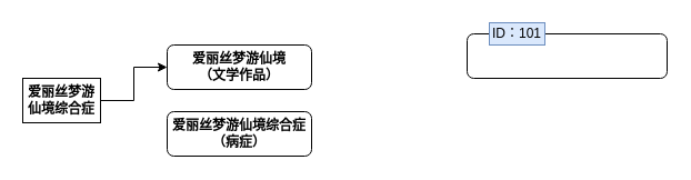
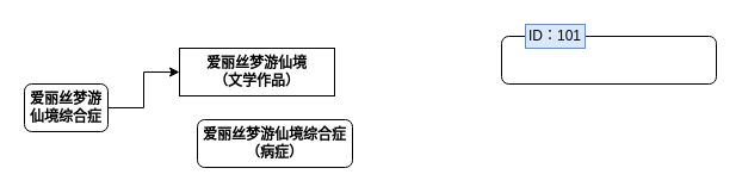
- <mxCell id="4" value="爱丽丝梦游仙境&lt;br&gt;（文学作品）" style="rounded=1;whiteSpace=wrap;html=1;fontStyle=1" vertex="1" parent="1"><mxGeometry x="150" y="40" width="130" height="40" as="geometry" /></mxCell>
+ <mxCell id="4" value="爱丽丝梦游仙境&lt;br&gt;（文学作品）" style="whiteSpace=wrap;html=1;fontStyle=1;rounded=0;" vertex="1" parent="1"><mxGeometry x="150" y="40" width="130" height="40" as="geometry" /></mxCell>
- <mxCell id="3" value="爱丽丝梦游仙境综合症" style="whiteSpace=wrap;html=1;fontStyle=1;rounded=0;" vertex="1" parent="1"><mxGeometry x="20" y="70" width="70" height="40" as="geometry" /></mxCell>
+ <mxCell id="3" value="爱丽丝梦游仙境综合症" style="rounded=1;whiteSpace=wrap;html=1;fontStyle=1" vertex="1" parent="1"><mxGeometry x="20" y="70" width="70" height="40" as="geometry" /></mxCell>
- <mxCell id="5" value="爱丽丝梦游仙境综合症&lt;br&gt;（病症）" style="rounded=1;whiteSpace=wrap;html=1;fontStyle=1" vertex="1" parent="1"><mxGeometry x="150" y="100" width="130" height="40" as="geometry" /></mxCell>
+ <mxCell id="5" value="爱丽丝梦游仙境综合症&lt;br&gt;（病症）" style="rounded=1;whiteSpace=wrap;html=1;fontStyle=1" vertex="1" parent="1"><mxGeometry x="165" y="100" width="130" height="40" as="geometry" /></mxCell>
